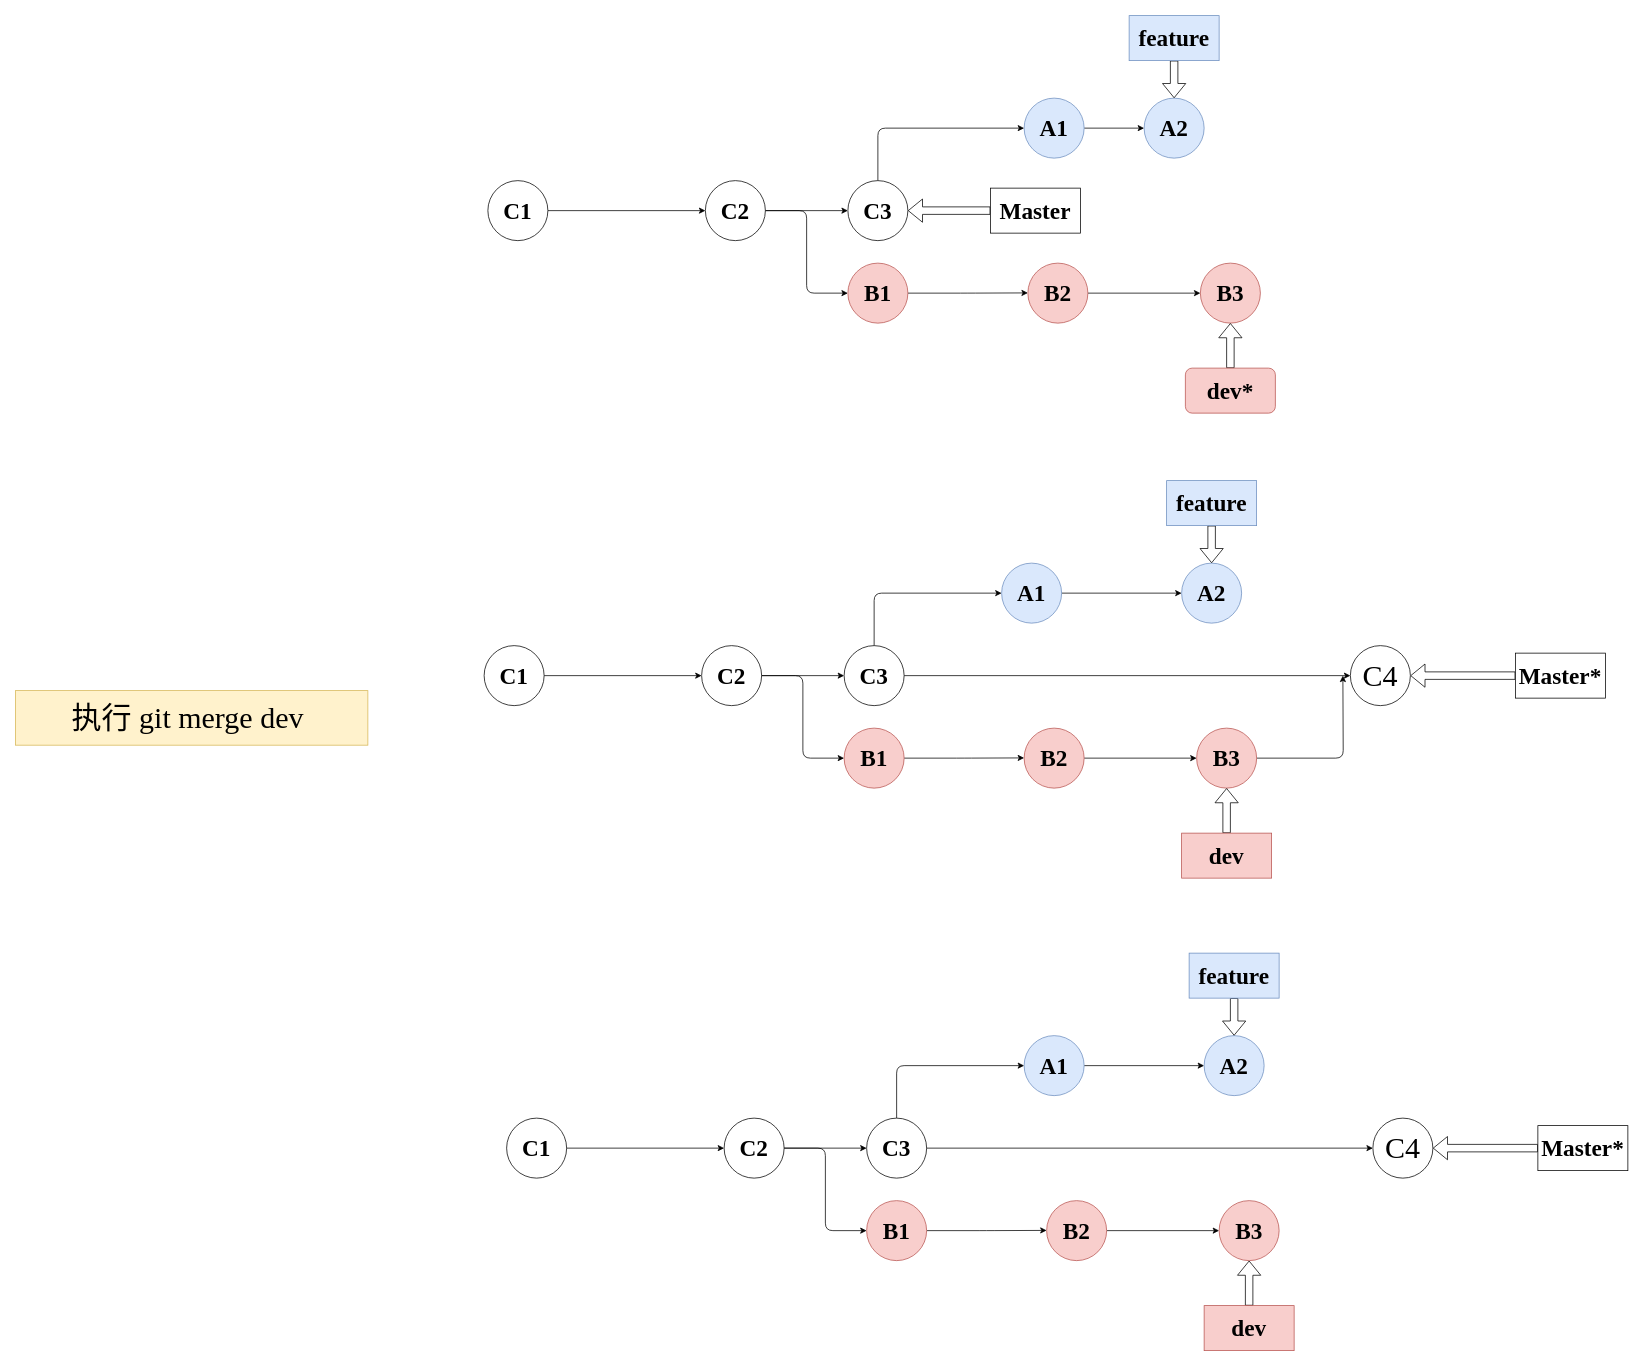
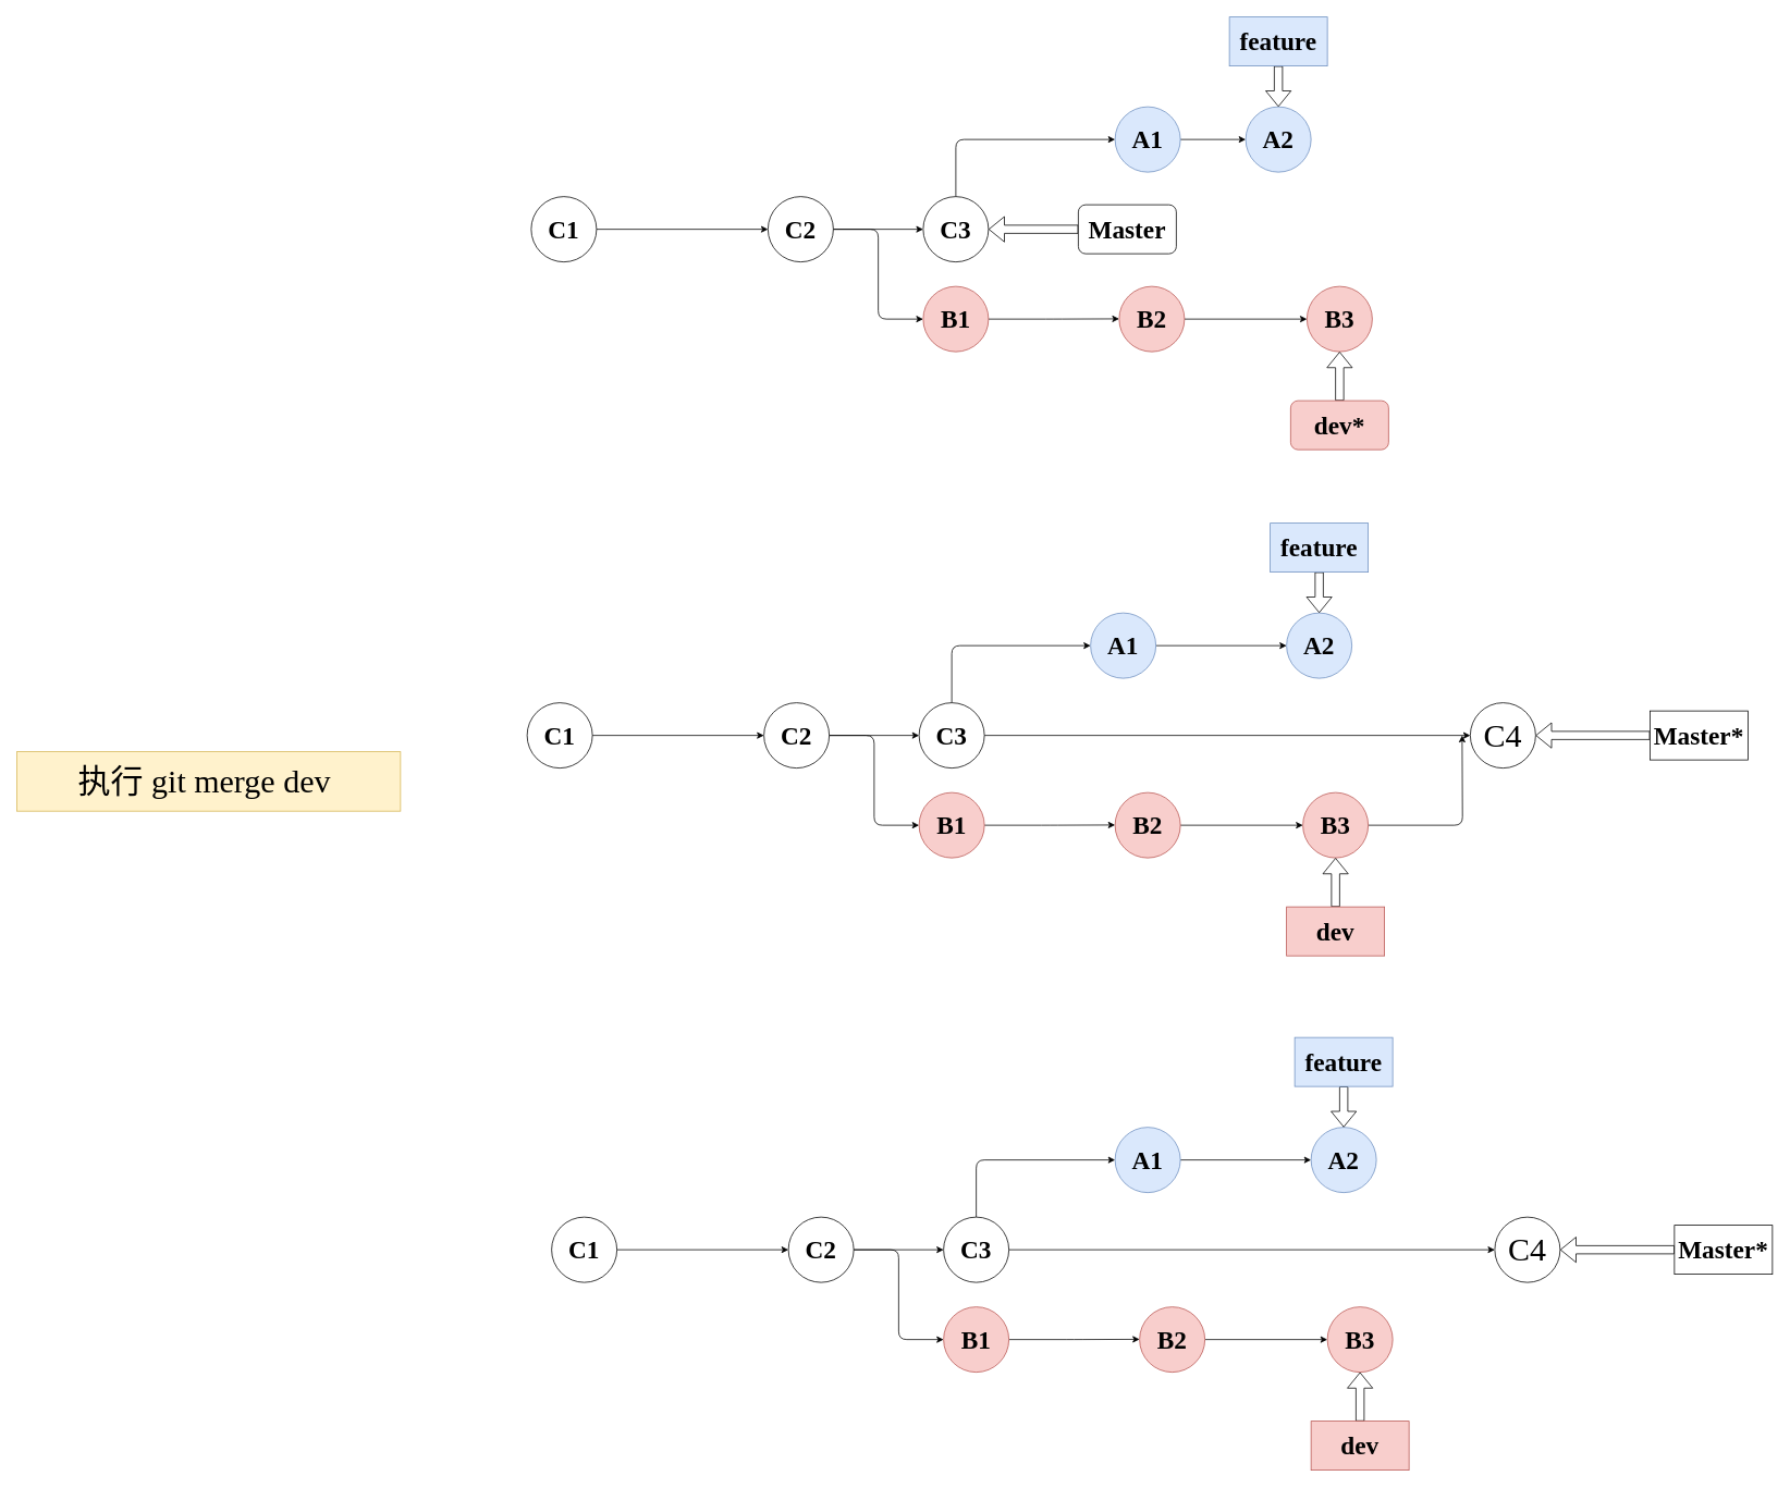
- <mxCell id="16" value="&lt;b style=&quot;font-family: &amp;#34;comic sans ms&amp;#34; ; font-size: 31px&quot;&gt;Master&lt;/b&gt;" style="rounded=0;whiteSpace=wrap;html=1;" vertex="1" parent="1"><mxGeometry x="1320" y="250" width="120" height="60" as="geometry" /></mxCell>
+ <mxCell id="16" value="&lt;b style=&quot;font-family: &amp;#34;comic sans ms&amp;#34; ; font-size: 31px&quot;&gt;Master&lt;/b&gt;" style="whiteSpace=wrap;html=1;rounded=1;" vertex="1" parent="1"><mxGeometry x="1320" y="250" width="120" height="60" as="geometry" /></mxCell>
